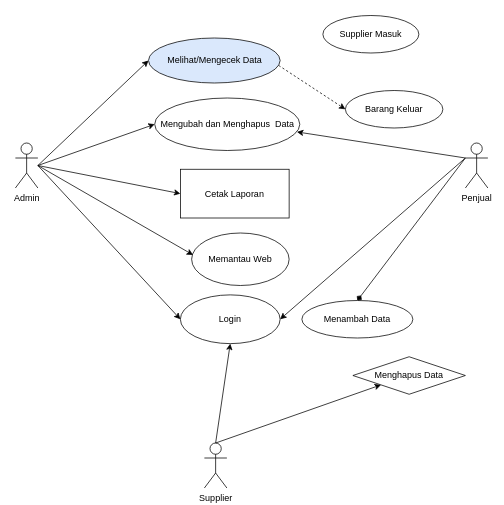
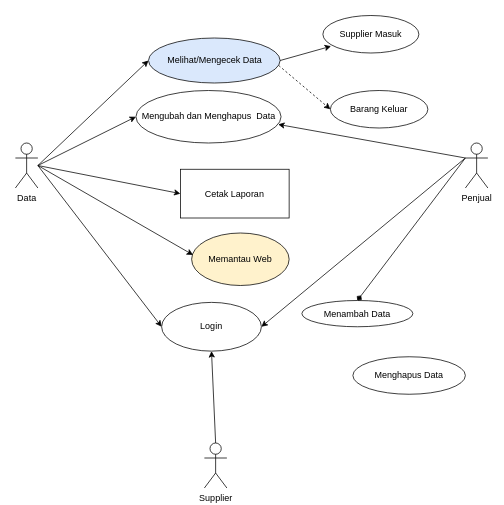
+ <mxCell id="13" value="" style="edgeStyle=none;orthogonalLoop=1;jettySize=auto;html=1;rounded=0;entryX=0.085;entryY=0.819;entryDx=0;entryDy=0;exitX=1;exitY=0.5;exitDx=0;exitDy=0;entryPerimeter=0;" edge="1" parent="1" source="4" target="8"><mxGeometry width="80" relative="1" as="geometry"><mxPoint x="259" y="200" as="sourcePoint" /><mxPoint x="429" y="120" as="targetPoint" /><Array as="points" /></mxGeometry></mxCell>
- <mxCell id="9" value="Barang Keluar" style="ellipse;whiteSpace=wrap;html=1;" vertex="1" parent="1"><mxGeometry x="460" y="120" width="130" height="50" as="geometry" /></mxCell>
+ <mxCell id="9" value="Barang Keluar" style="ellipse;whiteSpace=wrap;html=1;" vertex="1" parent="1"><mxGeometry x="440" y="120" width="130" height="50" as="geometry" /></mxCell>
- <mxCell id="5" value="Mengubah dan Menghapus&amp;nbsp; Data" style="ellipse;whiteSpace=wrap;html=1;" vertex="1" parent="1"><mxGeometry x="205.75" y="130" width="193.5" height="70" as="geometry" /></mxCell>
+ <mxCell id="5" value="Mengubah dan Menghapus&amp;nbsp; Data" style="ellipse;whiteSpace=wrap;html=1;" vertex="1" parent="1"><mxGeometry x="180.75" y="120" width="193.5" height="70" as="geometry" /></mxCell>
- <mxCell id="2" value="Admin" style="shape=umlActor;verticalLabelPosition=bottom;verticalAlign=top;html=1;outlineConnect=0;" vertex="1" parent="1"><mxGeometry x="20" y="190" width="30" height="60" as="geometry" /></mxCell>
+ <mxCell id="2" value="Data" style="shape=umlActor;verticalLabelPosition=bottom;verticalAlign=top;html=1;outlineConnect=0;" vertex="1" parent="1"><mxGeometry x="20" y="190" width="30" height="60" as="geometry" /></mxCell>
- <mxCell id="17" value="Memantau Web" style="ellipse;whiteSpace=wrap;html=1;" vertex="1" parent="1"><mxGeometry x="255" y="310" width="130" height="70" as="geometry" /></mxCell>
+ <mxCell id="17" value="Memantau Web" style="ellipse;whiteSpace=wrap;html=1;fillColor=#fff2cc;" vertex="1" parent="1"><mxGeometry x="255" y="310" width="130" height="70" as="geometry" /></mxCell>
- <mxCell id="3" value="Login" style="ellipse;whiteSpace=wrap;html=1;" vertex="1" parent="1"><mxGeometry x="240" y="392.5" width="133" height="65" as="geometry" /></mxCell>
+ <mxCell id="3" value="Login" style="ellipse;whiteSpace=wrap;html=1;" vertex="1" parent="1"><mxGeometry x="215" y="402.5" width="133" height="65" as="geometry" /></mxCell>
- <mxCell id="19" value="Menambah Data" style="ellipse;whiteSpace=wrap;html=1;" vertex="1" parent="1"><mxGeometry x="402" y="400" width="148" height="50" as="geometry" /></mxCell>
+ <mxCell id="19" value="Menambah Data" style="ellipse;whiteSpace=wrap;html=1;" vertex="1" parent="1"><mxGeometry x="402" y="400" width="148" height="35" as="geometry" /></mxCell>
- <mxCell id="20" value="Menghapus Data" style="rhombus;whiteSpace=wrap;html=1;" vertex="1" parent="1"><mxGeometry x="470" y="475" width="150" height="50" as="geometry" /></mxCell>
+ <mxCell id="20" value="Menghapus Data" style="ellipse;whiteSpace=wrap;html=1;" vertex="1" parent="1"><mxGeometry x="470" y="475" width="150" height="50" as="geometry" /></mxCell>
- <mxCell id="23" value="" style="edgeStyle=none;orthogonalLoop=1;jettySize=auto;html=1;rounded=0;exitX=0.5;exitY=0;exitDx=0;exitDy=0;exitPerimeter=0;entryX=0;entryY=1;entryDx=0;entryDy=0;" edge="1" parent="1" source="7" target="20"><mxGeometry width="80" relative="1" as="geometry"><mxPoint x="345" y="590" as="sourcePoint" /><mxPoint x="285" y="490" as="targetPoint" /><Array as="points" /></mxGeometry></mxCell>
